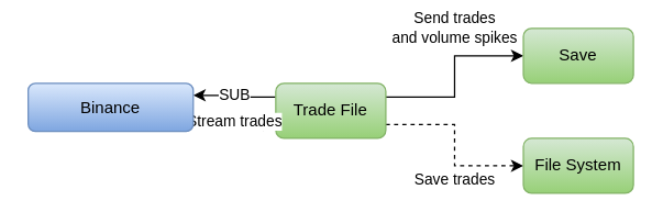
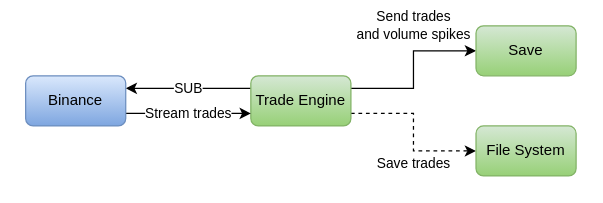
- <mxCell id="7" value="Binance" style="rounded=1;whiteSpace=wrap;html=1;fillColor=#dae8fc;gradientColor=#7ea6e0;strokeColor=#6c8ebf;" parent="1" vertex="1"><mxGeometry x="20" y="60" width="120" height="35" as="geometry" /></mxCell>
+ <mxCell id="7" value="Binance" style="rounded=1;whiteSpace=wrap;html=1;fillColor=#dae8fc;gradientColor=#7ea6e0;strokeColor=#6c8ebf;" parent="1" vertex="1"><mxGeometry x="20" y="60" width="80" height="40" as="geometry" /></mxCell>
- <mxCell id="5" value="Trade File" style="rounded=1;whiteSpace=wrap;html=1;fillColor=#d5e8d4;gradientColor=#97d077;strokeColor=#82b366;" parent="1" vertex="1"><mxGeometry x="200" y="60" width="80" height="40" as="geometry" /></mxCell>
+ <mxCell id="5" value="Trade Engine" style="rounded=1;whiteSpace=wrap;html=1;fillColor=#d5e8d4;gradientColor=#97d077;strokeColor=#82b366;" parent="1" vertex="1"><mxGeometry x="200" y="60" width="80" height="40" as="geometry" /></mxCell>
